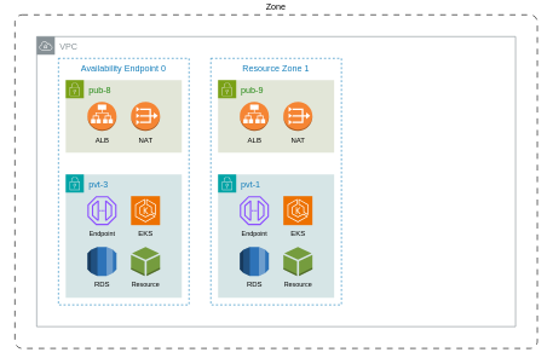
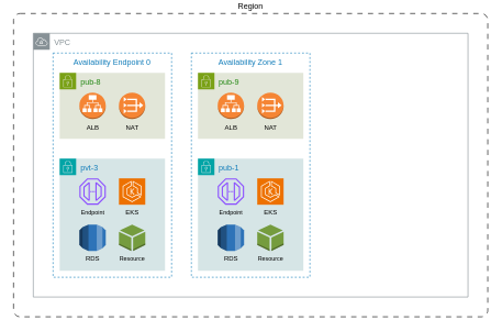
- <mxCell id="2" value="Zone" style="html=1;align=center;verticalAlign=top;rounded=1;absoluteArcSize=1;arcSize=20;dashed=1;whiteSpace=wrap;horizontal=1;spacingTop=-25;fillColor=none;labelBackgroundColor=default;dashPattern=8 8;" parent="1" vertex="1"><mxGeometry x="20" y="20" width="720" height="460" as="geometry" /></mxCell>
+ <mxCell id="2" value="Region" style="html=1;align=center;verticalAlign=top;rounded=1;absoluteArcSize=1;arcSize=20;dashed=1;whiteSpace=wrap;horizontal=1;spacingTop=-25;fillColor=none;labelBackgroundColor=default;dashPattern=8 8;" parent="1" vertex="1"><mxGeometry x="20" y="20" width="720" height="460" as="geometry" /></mxCell>
- <mxCell id="5" value="Resource Zone 1" style="fillColor=none;strokeColor=#147EBA;dashed=1;verticalAlign=top;fontStyle=0;fontColor=#147EBA;whiteSpace=wrap;html=1;" parent="1" vertex="1"><mxGeometry x="290" y="80" width="180" height="340" as="geometry" /></mxCell>
+ <mxCell id="5" value="Availability Zone 1" style="fillColor=none;strokeColor=#147EBA;dashed=1;verticalAlign=top;fontStyle=0;fontColor=#147EBA;whiteSpace=wrap;html=1;" parent="1" vertex="1"><mxGeometry x="290" y="80" width="180" height="340" as="geometry" /></mxCell>
- <mxCell id="14" value="pvt-1" style="points=[[0,0],[0.25,0],[0.5,0],[0.75,0],[1,0],[1,0.25],[1,0.5],[1,0.75],[1,1],[0.75,1],[0.5,1],[0.25,1],[0,1],[0,0.75],[0,0.5],[0,0.25]];outlineConnect=0;gradientColor=none;html=1;whiteSpace=wrap;fontSize=12;fontStyle=0;container=1;pointerEvents=0;collapsible=0;recursiveResize=0;shape=mxgraph.aws4.group;grIcon=mxgraph.aws4.group_security_group;grStroke=0;strokeColor=#00A4A6;fillColor=#D6E5E6;verticalAlign=top;align=left;spacingLeft=30;fontColor=#147EBA;dashed=0;" parent="1" vertex="1"><mxGeometry x="300" y="240" width="160" height="170" as="geometry" /></mxCell>
+ <mxCell id="14" value="pub-1" style="points=[[0,0],[0.25,0],[0.5,0],[0.75,0],[1,0],[1,0.25],[1,0.5],[1,0.75],[1,1],[0.75,1],[0.5,1],[0.25,1],[0,1],[0,0.75],[0,0.5],[0,0.25]];outlineConnect=0;gradientColor=none;html=1;whiteSpace=wrap;fontSize=12;fontStyle=0;container=1;pointerEvents=0;collapsible=0;recursiveResize=0;shape=mxgraph.aws4.group;grIcon=mxgraph.aws4.group_security_group;grStroke=0;strokeColor=#00A4A6;fillColor=#D6E5E6;verticalAlign=top;align=left;spacingLeft=30;fontColor=#147EBA;dashed=0;" parent="1" vertex="1"><mxGeometry x="300" y="240" width="160" height="170" as="geometry" /></mxCell>
